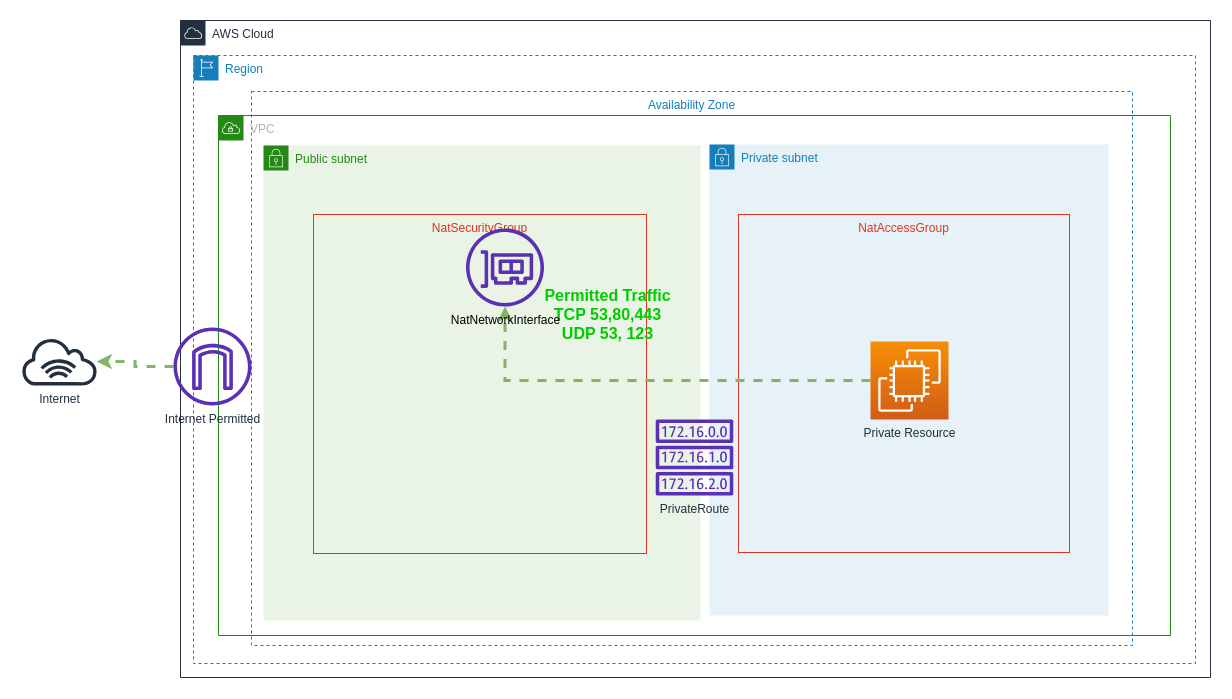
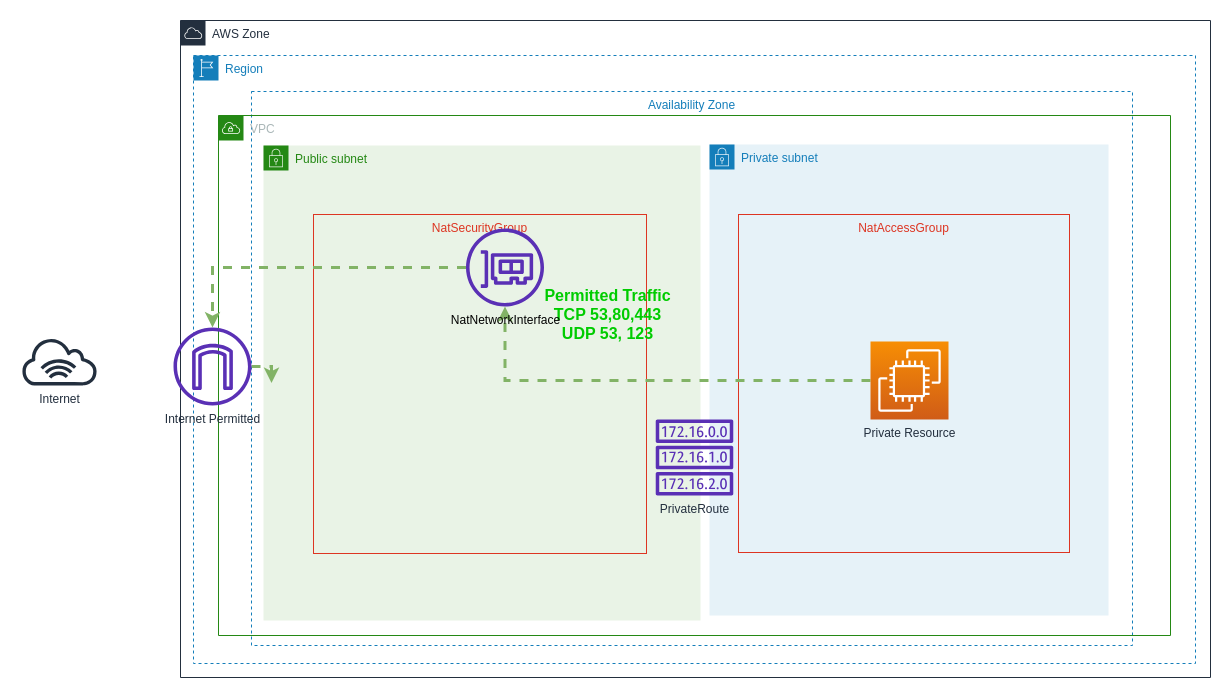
- <mxCell id="2" value="AWS Cloud" style="points=[[0,0],[0.25,0],[0.5,0],[0.75,0],[1,0],[1,0.25],[1,0.5],[1,0.75],[1,1],[0.75,1],[0.5,1],[0.25,1],[0,1],[0,0.75],[0,0.5],[0,0.25]];outlineConnect=0;gradientColor=none;html=1;whiteSpace=wrap;fontSize=12;fontStyle=0;shape=mxgraph.aws4.group;grIcon=mxgraph.aws4.group_aws_cloud;strokeColor=#232F3E;fillColor=none;verticalAlign=top;align=left;spacingLeft=30;fontColor=#232F3E;dashed=0;" vertex="1" parent="1"><mxGeometry x="180" y="20" width="1030" height="657" as="geometry" /></mxCell>
+ <mxCell id="2" value="AWS Zone" style="points=[[0,0],[0.25,0],[0.5,0],[0.75,0],[1,0],[1,0.25],[1,0.5],[1,0.75],[1,1],[0.75,1],[0.5,1],[0.25,1],[0,1],[0,0.75],[0,0.5],[0,0.25]];outlineConnect=0;gradientColor=none;html=1;whiteSpace=wrap;fontSize=12;fontStyle=0;shape=mxgraph.aws4.group;grIcon=mxgraph.aws4.group_aws_cloud;strokeColor=#232F3E;fillColor=none;verticalAlign=top;align=left;spacingLeft=30;fontColor=#232F3E;dashed=0;" vertex="1" parent="1"><mxGeometry x="180" y="20" width="1030" height="657" as="geometry" /></mxCell>
+ <mxCell id="13" style="edgeStyle=orthogonalEdgeStyle;rounded=0;orthogonalLoop=1;jettySize=auto;html=1;fontColor=#000000;fillColor=#d5e8d4;strokeColor=#82b366;strokeWidth=3;dashed=1;" edge="1" parent="1" source="14" target="16"><mxGeometry relative="1" as="geometry" /></mxCell>
- <mxCell id="15" style="edgeStyle=orthogonalEdgeStyle;rounded=0;orthogonalLoop=1;jettySize=auto;html=1;fontColor=#000000;fillColor=#d5e8d4;strokeColor=#82b366;strokeWidth=3;dashed=1;" edge="1" parent="1" source="16" target="17"><mxGeometry relative="1" as="geometry" /></mxCell>
+ <mxCell id="15" style="edgeStyle=orthogonalEdgeStyle;rounded=0;orthogonalLoop=1;jettySize=auto;html=1;fontColor=#000000;fillColor=#d5e8d4;strokeColor=#82b366;strokeWidth=3;dashed=1;" edge="1" parent="1" source="16" target="7"><mxGeometry relative="1" as="geometry" /></mxCell>
